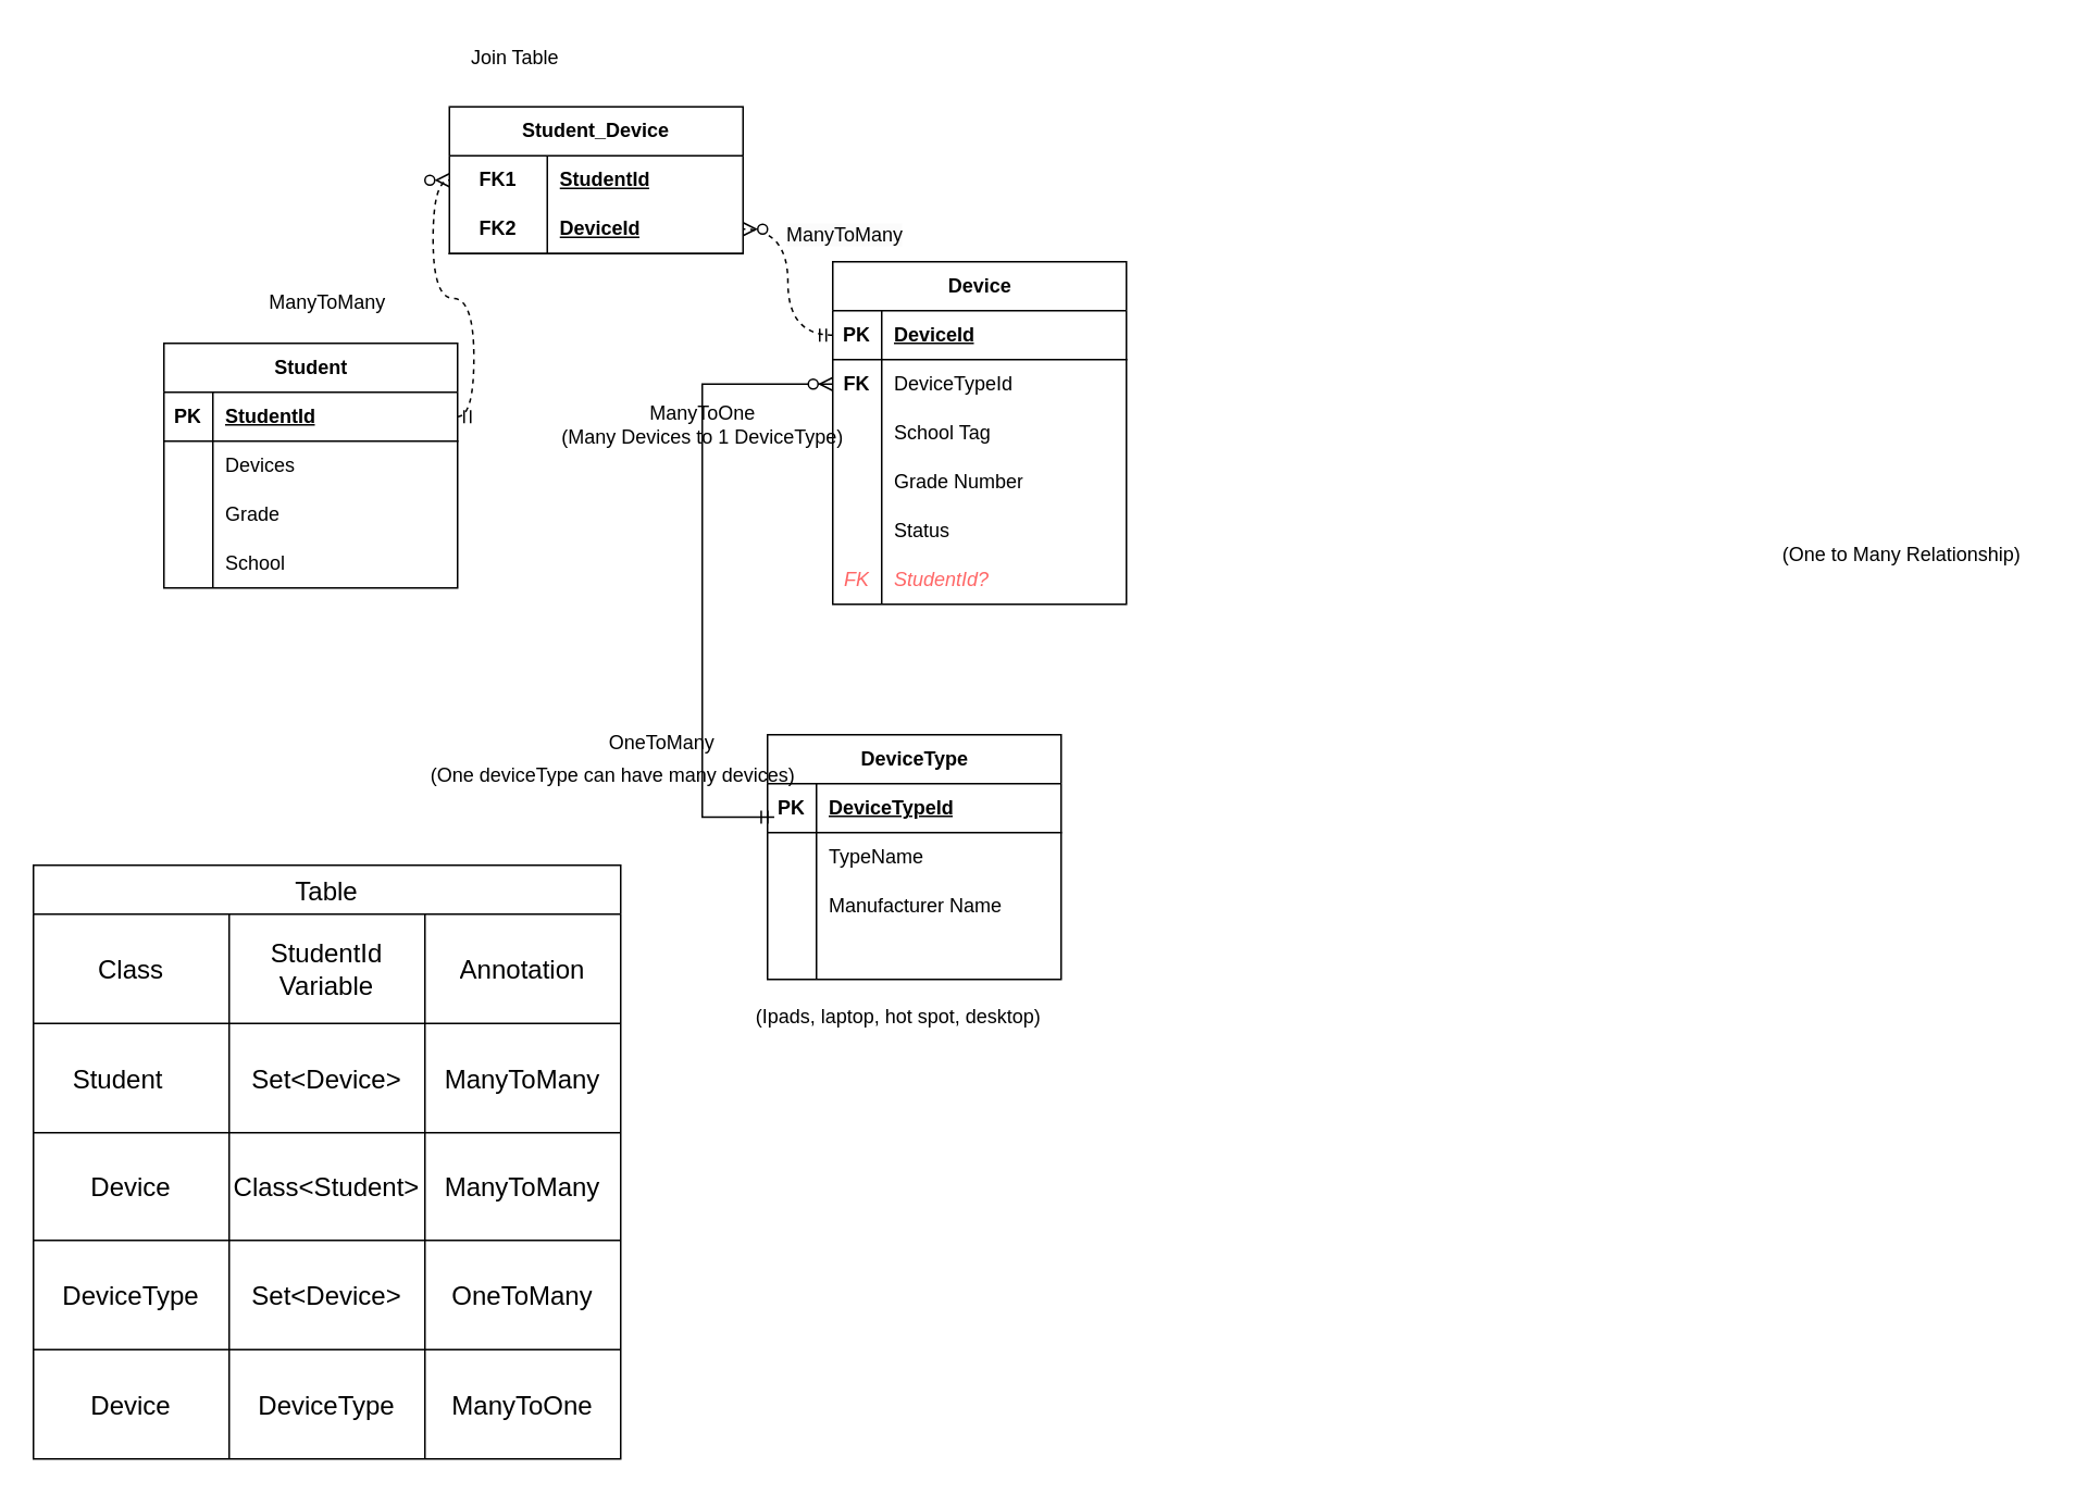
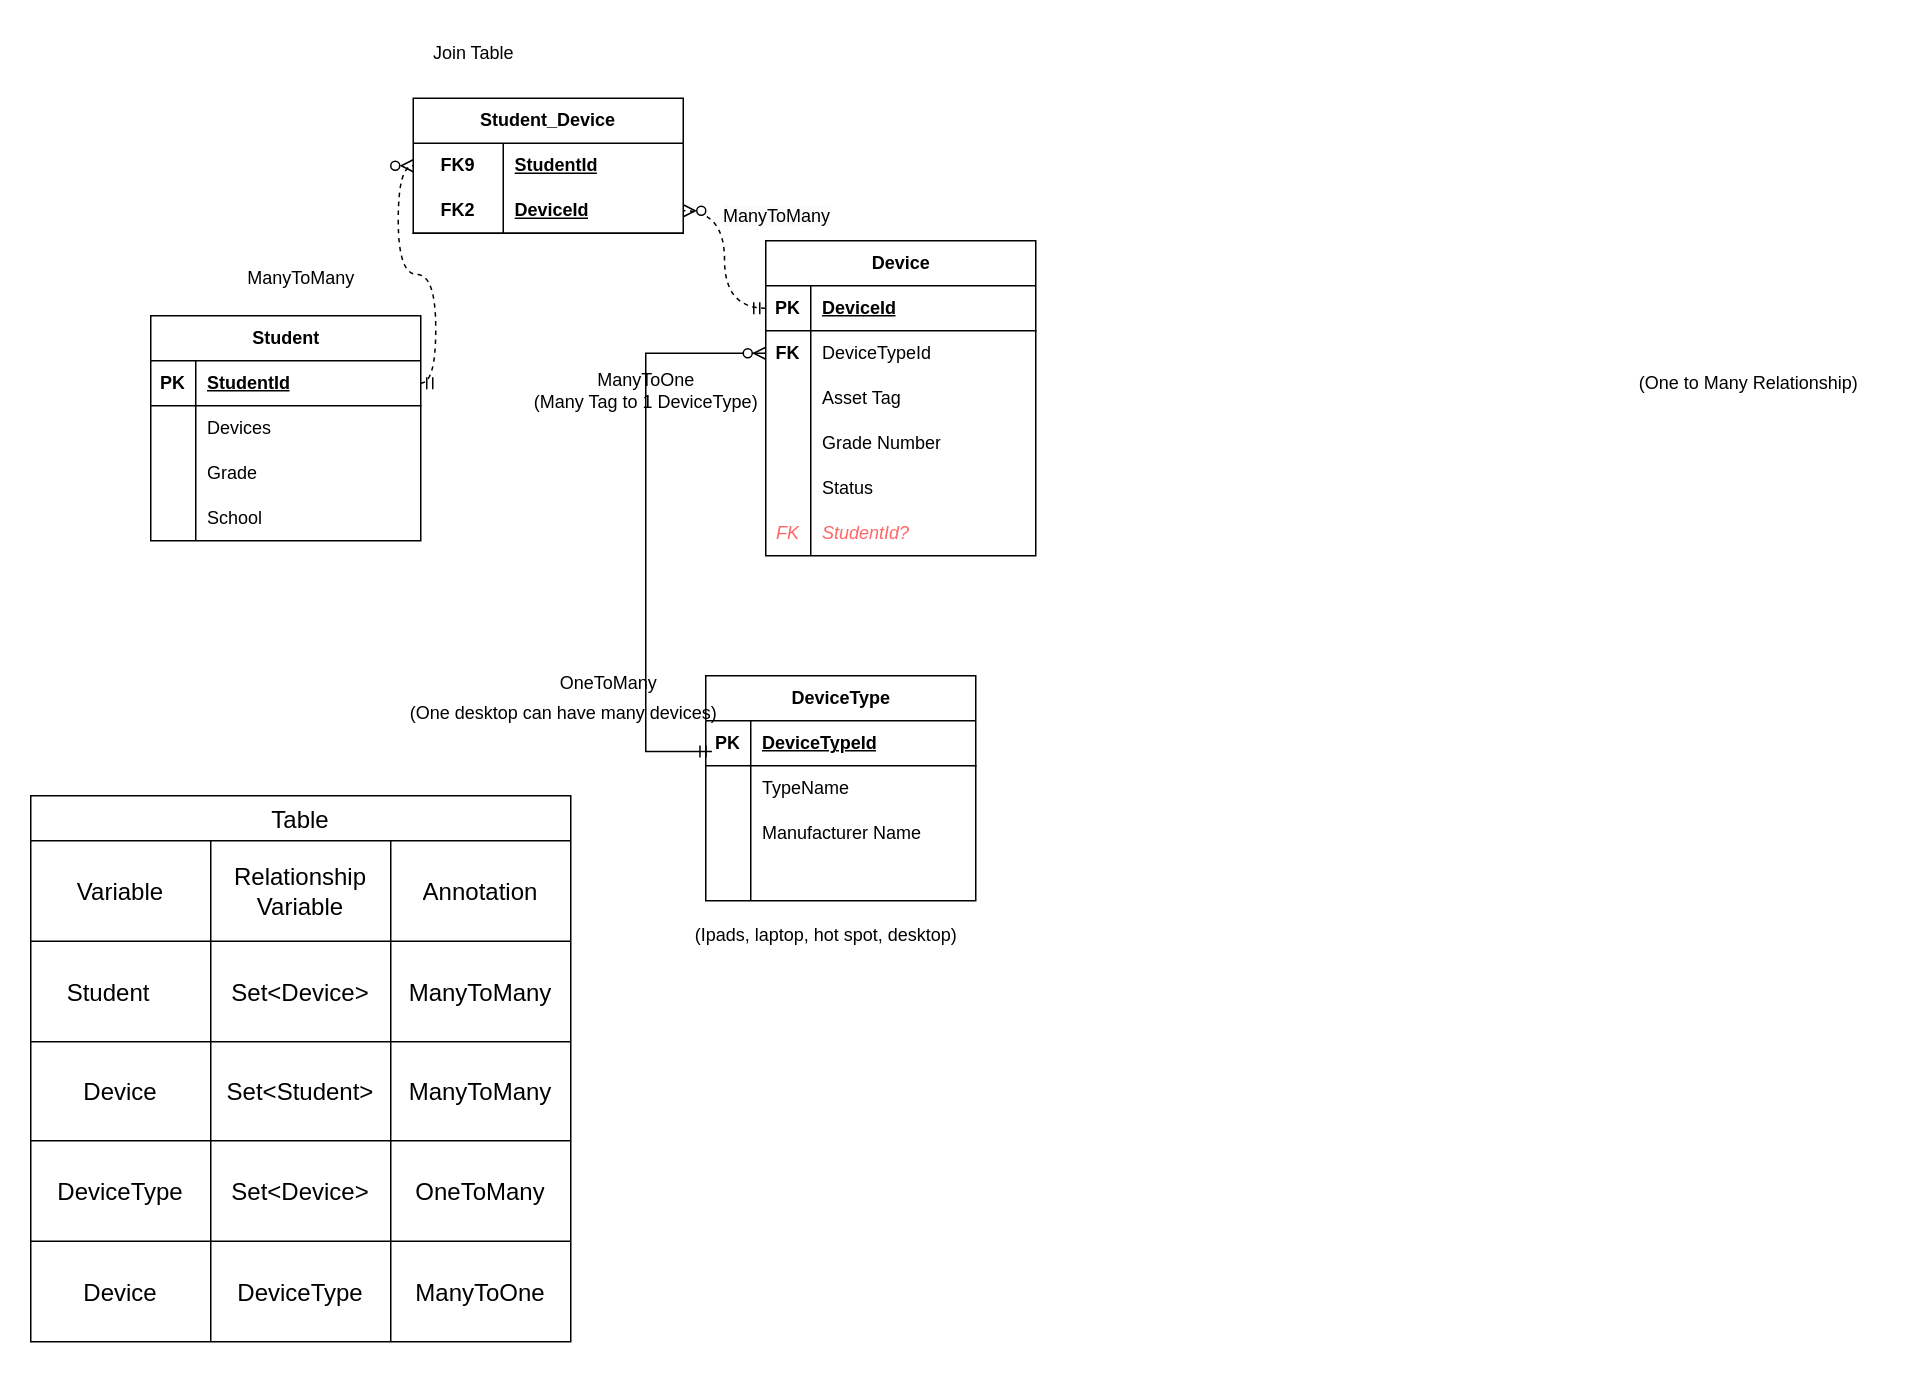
- <mxCell id="30" value="FK1" style="shape=partialRectangle;connectable=0;fillColor=none;top=0;left=0;bottom=0;right=0;fontStyle=1;overflow=hidden;html=1;whiteSpace=wrap;" parent="29" vertex="1"><mxGeometry width="60" height="30" as="geometry"><mxRectangle width="60" height="30" as="alternateBounds" /></mxGeometry></mxCell>
+ <mxCell id="30" value="FK9" style="shape=partialRectangle;connectable=0;fillColor=none;top=0;left=0;bottom=0;right=0;fontStyle=1;overflow=hidden;html=1;whiteSpace=wrap;" parent="29" vertex="1"><mxGeometry width="60" height="30" as="geometry"><mxRectangle width="60" height="30" as="alternateBounds" /></mxGeometry></mxCell>
- <mxCell id="85" value="ManyToOne&lt;div&gt;(Many Devices to 1 DeviceType)&lt;/div&gt;" style="text;html=1;align=center;verticalAlign=middle;resizable=0;points=[];autosize=1;strokeColor=none;fillColor=none;" vertex="1" parent="1"><mxGeometry x="330" y="240" width="200" height="40" as="geometry" /></mxCell>
+ <mxCell id="85" value="ManyToOne&lt;div&gt;(Many Tag to 1 DeviceType)&lt;/div&gt;" style="text;html=1;align=center;verticalAlign=middle;resizable=0;points=[];autosize=1;strokeColor=none;fillColor=none;" vertex="1" parent="1"><mxGeometry x="330" y="240" width="200" height="40" as="geometry" /></mxCell>
- <mxCell id="47" value="School Tag" style="shape=partialRectangle;connectable=0;fillColor=none;top=0;left=0;bottom=0;right=0;align=left;spacingLeft=6;overflow=hidden;whiteSpace=wrap;html=1;" parent="45" vertex="1"><mxGeometry x="30" width="150" height="30" as="geometry"><mxRectangle width="150" height="30" as="alternateBounds" /></mxGeometry></mxCell>
+ <mxCell id="47" value="Asset Tag" style="shape=partialRectangle;connectable=0;fillColor=none;top=0;left=0;bottom=0;right=0;align=left;spacingLeft=6;overflow=hidden;whiteSpace=wrap;html=1;" parent="45" vertex="1"><mxGeometry x="30" width="150" height="30" as="geometry"><mxRectangle width="150" height="30" as="alternateBounds" /></mxGeometry></mxCell>
- <mxCell id="37" value="(One to Many Relationship)" style="text;html=1;align=center;verticalAlign=middle;resizable=0;points=[];autosize=1;strokeColor=none;fillColor=none;" parent="1" vertex="1"><mxGeometry x="1080" y="325" width="170" height="30" as="geometry" /></mxCell>
+ <mxCell id="37" value="(One to Many Relationship)" style="text;html=1;align=center;verticalAlign=middle;resizable=0;points=[];autosize=1;strokeColor=none;fillColor=none;" parent="1" vertex="1"><mxGeometry x="1080" y="240" width="170" height="30" as="geometry" /></mxCell>
- <mxCell id="60" value="(&lt;span style=&quot;background-color: transparent; color: light-dark(rgb(0, 0, 0), rgb(255, 255, 255));&quot;&gt;One deviceType can have many devices)&lt;/span&gt;" style="text;html=1;align=center;verticalAlign=middle;resizable=0;points=[];autosize=1;strokeColor=none;fillColor=none;" parent="1" vertex="1"><mxGeometry x="250" y="460" width="250" height="30" as="geometry" /></mxCell>
+ <mxCell id="60" value="(&lt;span style=&quot;background-color: transparent; color: light-dark(rgb(0, 0, 0), rgb(255, 255, 255));&quot;&gt;One desktop can have many devices)&lt;/span&gt;" style="text;html=1;align=center;verticalAlign=middle;resizable=0;points=[];autosize=1;strokeColor=none;fillColor=none;" parent="1" vertex="1"><mxGeometry x="250" y="460" width="250" height="30" as="geometry" /></mxCell>
- <mxCell id="64" value="Class" style="shape=partialRectangle;html=1;whiteSpace=wrap;connectable=0;strokeColor=inherit;overflow=hidden;fillColor=none;top=0;left=0;bottom=0;right=0;pointerEvents=1;fontSize=16;" vertex="1" parent="63"><mxGeometry width="120" height="67" as="geometry"><mxRectangle width="120" height="67" as="alternateBounds" /></mxGeometry></mxCell>
+ <mxCell id="64" value="Variable" style="shape=partialRectangle;html=1;whiteSpace=wrap;connectable=0;strokeColor=inherit;overflow=hidden;fillColor=none;top=0;left=0;bottom=0;right=0;pointerEvents=1;fontSize=16;" vertex="1" parent="63"><mxGeometry width="120" height="67" as="geometry"><mxRectangle width="120" height="67" as="alternateBounds" /></mxGeometry></mxCell>
- <mxCell id="65" value="StudentId Variable" style="shape=partialRectangle;html=1;whiteSpace=wrap;connectable=0;strokeColor=inherit;overflow=hidden;fillColor=none;top=0;left=0;bottom=0;right=0;pointerEvents=1;fontSize=16;" vertex="1" parent="63"><mxGeometry x="120" width="120" height="67" as="geometry"><mxRectangle width="120" height="67" as="alternateBounds" /></mxGeometry></mxCell>
+ <mxCell id="65" value="Relationship Variable" style="shape=partialRectangle;html=1;whiteSpace=wrap;connectable=0;strokeColor=inherit;overflow=hidden;fillColor=none;top=0;left=0;bottom=0;right=0;pointerEvents=1;fontSize=16;" vertex="1" parent="63"><mxGeometry x="120" width="120" height="67" as="geometry"><mxRectangle width="120" height="67" as="alternateBounds" /></mxGeometry></mxCell>
- <mxCell id="73" value="Class&amp;lt;Student&amp;gt;" style="shape=partialRectangle;html=1;whiteSpace=wrap;connectable=0;strokeColor=inherit;overflow=hidden;fillColor=none;top=0;left=0;bottom=0;right=0;pointerEvents=1;fontSize=16;" vertex="1" parent="71"><mxGeometry x="120" width="120" height="66" as="geometry"><mxRectangle width="120" height="66" as="alternateBounds" /></mxGeometry></mxCell>
+ <mxCell id="73" value="Set&amp;lt;Student&amp;gt;" style="shape=partialRectangle;html=1;whiteSpace=wrap;connectable=0;strokeColor=inherit;overflow=hidden;fillColor=none;top=0;left=0;bottom=0;right=0;pointerEvents=1;fontSize=16;" vertex="1" parent="71"><mxGeometry x="120" width="120" height="66" as="geometry"><mxRectangle width="120" height="66" as="alternateBounds" /></mxGeometry></mxCell>
